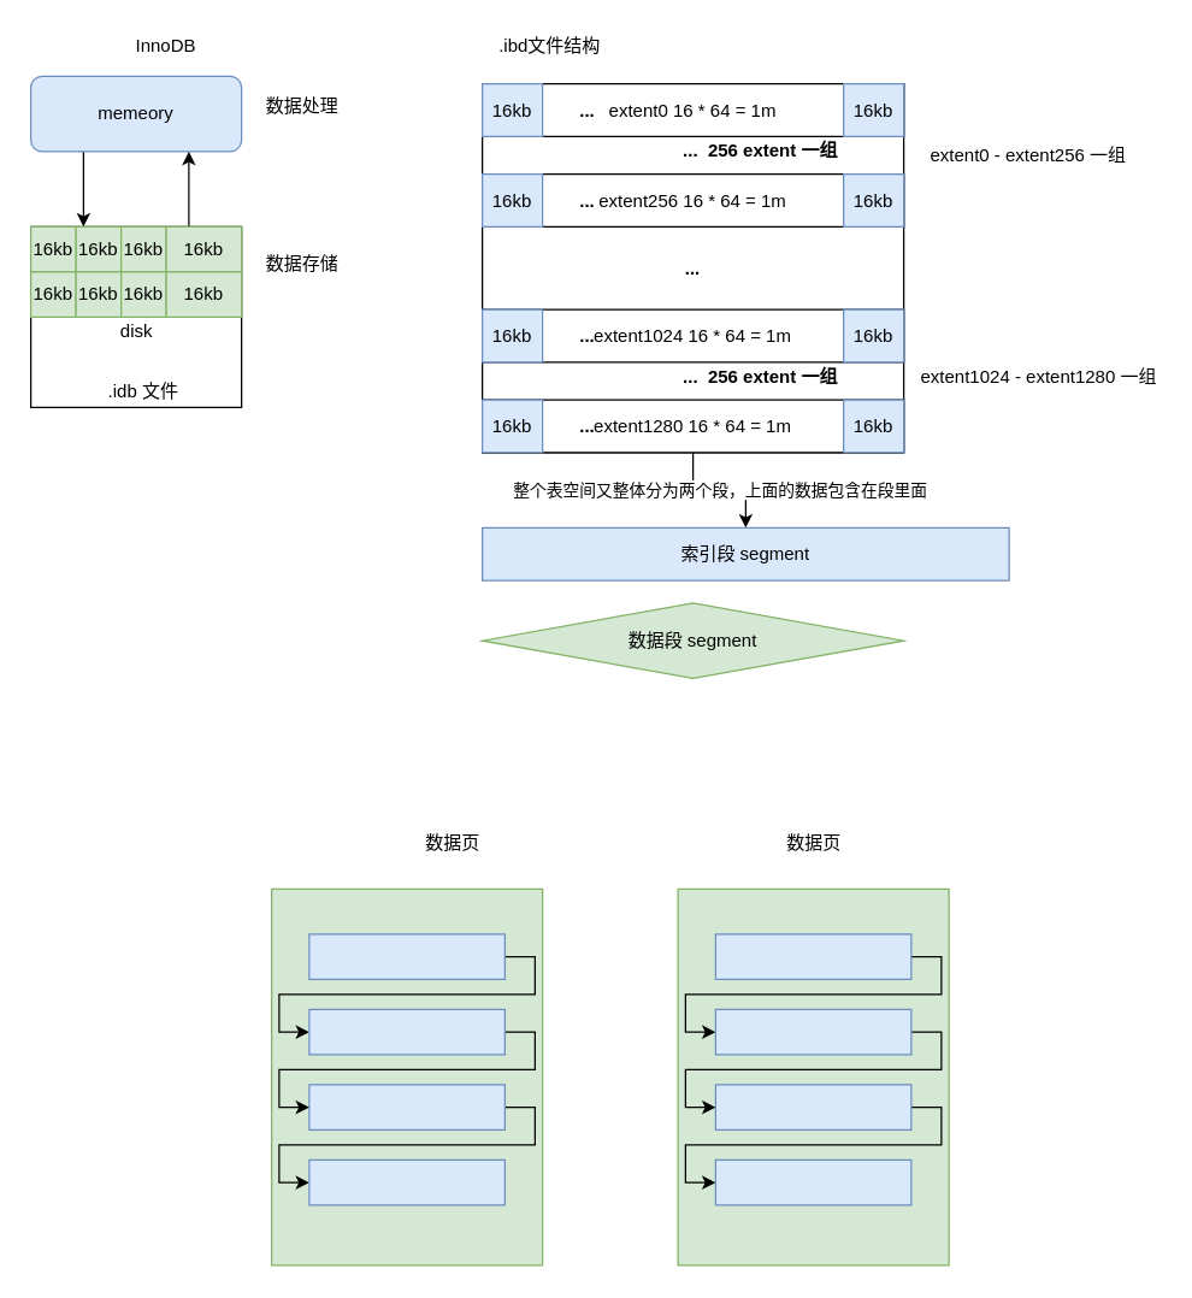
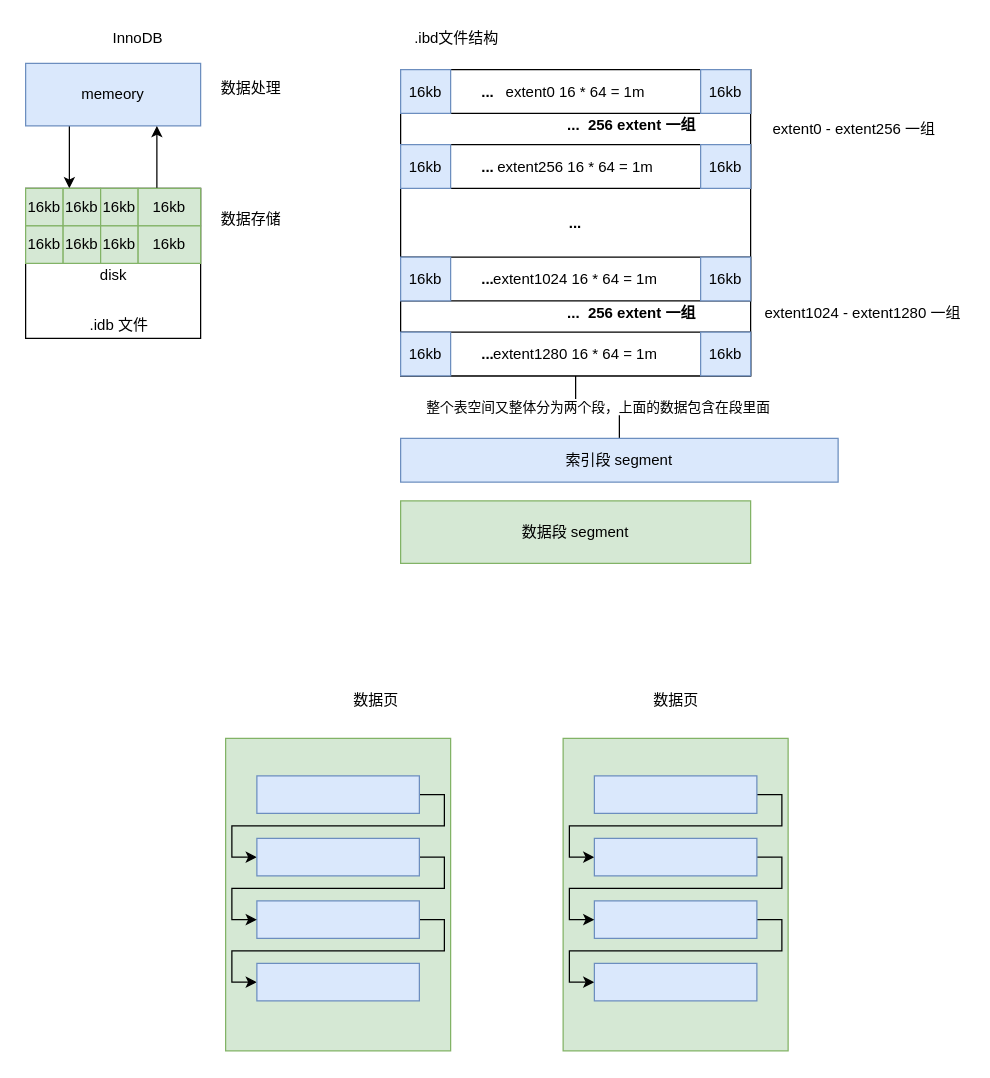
- <mxCell id="3" value="memeory" style="whiteSpace=wrap;html=1;fillColor=#dae8fc;strokeColor=#6c8ebf;rounded=1;" parent="1" vertex="1"><mxGeometry x="20" y="50" width="140" height="50" as="geometry" /></mxCell>
+ <mxCell id="3" value="memeory" style="rounded=0;whiteSpace=wrap;html=1;fillColor=#dae8fc;strokeColor=#6c8ebf;" parent="1" vertex="1"><mxGeometry x="20" y="50" width="140" height="50" as="geometry" /></mxCell>
- <mxCell id="34" value="整个表空间又整体分为两个段，上面的数据包含在段里面" style="edgeStyle=orthogonalEdgeStyle;rounded=0;orthogonalLoop=1;jettySize=auto;html=1;" parent="1" source="35" target="44" edge="1"><mxGeometry relative="1" as="geometry" /></mxCell>
+ <mxCell id="34" value="整个表空间又整体分为两个段，上面的数据包含在段里面" style="edgeStyle=orthogonalEdgeStyle;rounded=0;orthogonalLoop=1;jettySize=auto;html=1;endArrow=none;" parent="1" source="35" target="44" edge="1"><mxGeometry relative="1" as="geometry" /></mxCell>
- <mxCell id="45" value="数据段&amp;nbsp;segment" style="rhombus;whiteSpace=wrap;html=1;fillColor=#d5e8d4;strokeColor=#82b366;" parent="1" vertex="1"><mxGeometry x="320" y="400" width="280" height="50" as="geometry" /></mxCell>
+ <mxCell id="45" value="数据段&amp;nbsp;segment" style="rounded=0;whiteSpace=wrap;html=1;fillColor=#d5e8d4;strokeColor=#82b366;" parent="1" vertex="1"><mxGeometry x="320" y="400" width="280" height="50" as="geometry" /></mxCell>
